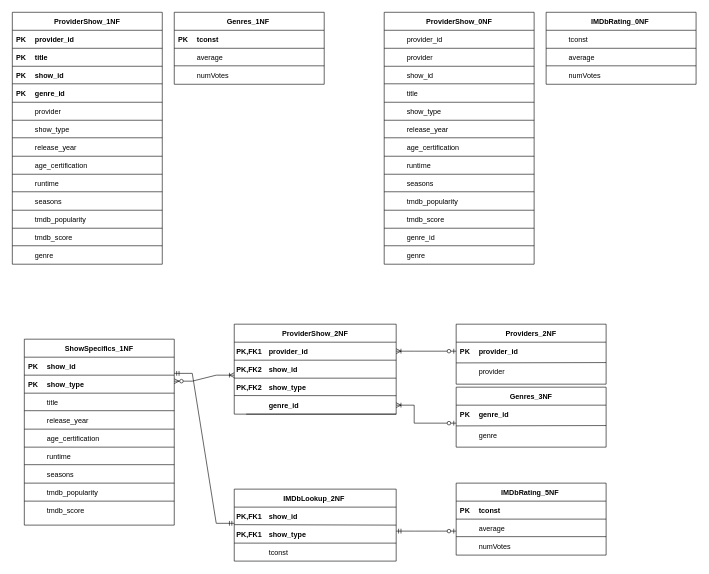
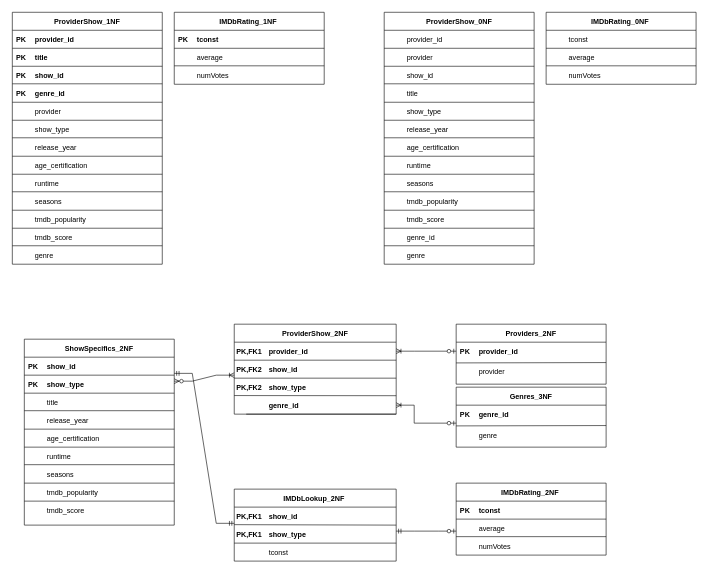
- <mxCell id="13" value="Genres_1NF " style="swimlane;strokeColor=default;fontFamily=Helvetica;fontSize=12;fontColor=default;fillColor=none;startSize=30;container=0;" vertex="1" parent="12"><mxGeometry width="250" height="120" as="geometry" /></mxCell>
+ <mxCell id="13" value="IMDbRating_1NF " style="swimlane;strokeColor=default;fontFamily=Helvetica;fontSize=12;fontColor=default;fillColor=none;startSize=30;container=0;" vertex="1" parent="12"><mxGeometry width="250" height="120" as="geometry" /></mxCell>
- <mxCell id="116" value="ShowSpecifics_1NF" style="swimlane;strokeColor=default;fontFamily=Helvetica;fontSize=12;fontColor=default;fillColor=none;startSize=30;container=0;" vertex="1" parent="1"><mxGeometry x="40" y="565" width="250" height="310" as="geometry" /></mxCell>
+ <mxCell id="116" value="ShowSpecifics_2NF" style="swimlane;strokeColor=default;fontFamily=Helvetica;fontSize=12;fontColor=default;fillColor=none;startSize=30;container=0;" vertex="1" parent="1"><mxGeometry x="40" y="565" width="250" height="310" as="geometry" /></mxCell>
- <mxCell id="99" value="IMDbRating_5NF " style="swimlane;strokeColor=default;fontFamily=Helvetica;fontSize=12;fontColor=default;fillColor=none;startSize=30;container=0;" vertex="1" parent="98"><mxGeometry width="250" height="120" as="geometry" /></mxCell>
+ <mxCell id="99" value="IMDbRating_2NF " style="swimlane;strokeColor=default;fontFamily=Helvetica;fontSize=12;fontColor=default;fillColor=none;startSize=30;container=0;" vertex="1" parent="98"><mxGeometry width="250" height="120" as="geometry" /></mxCell>
